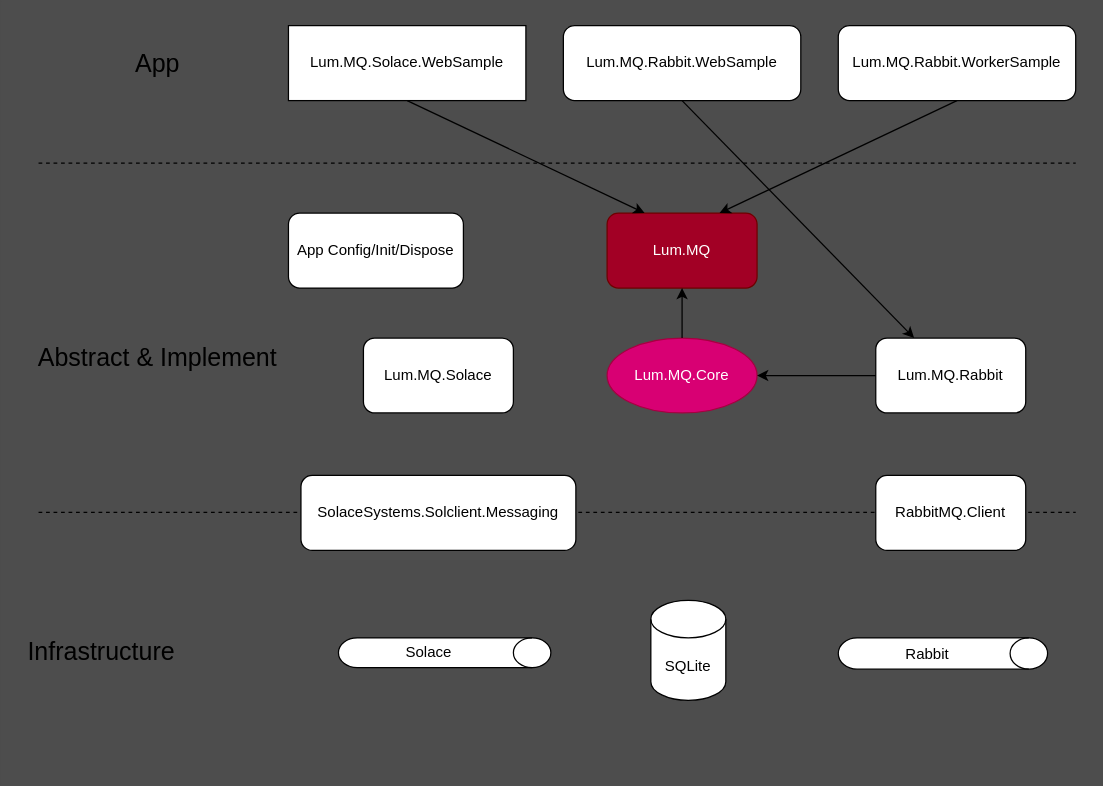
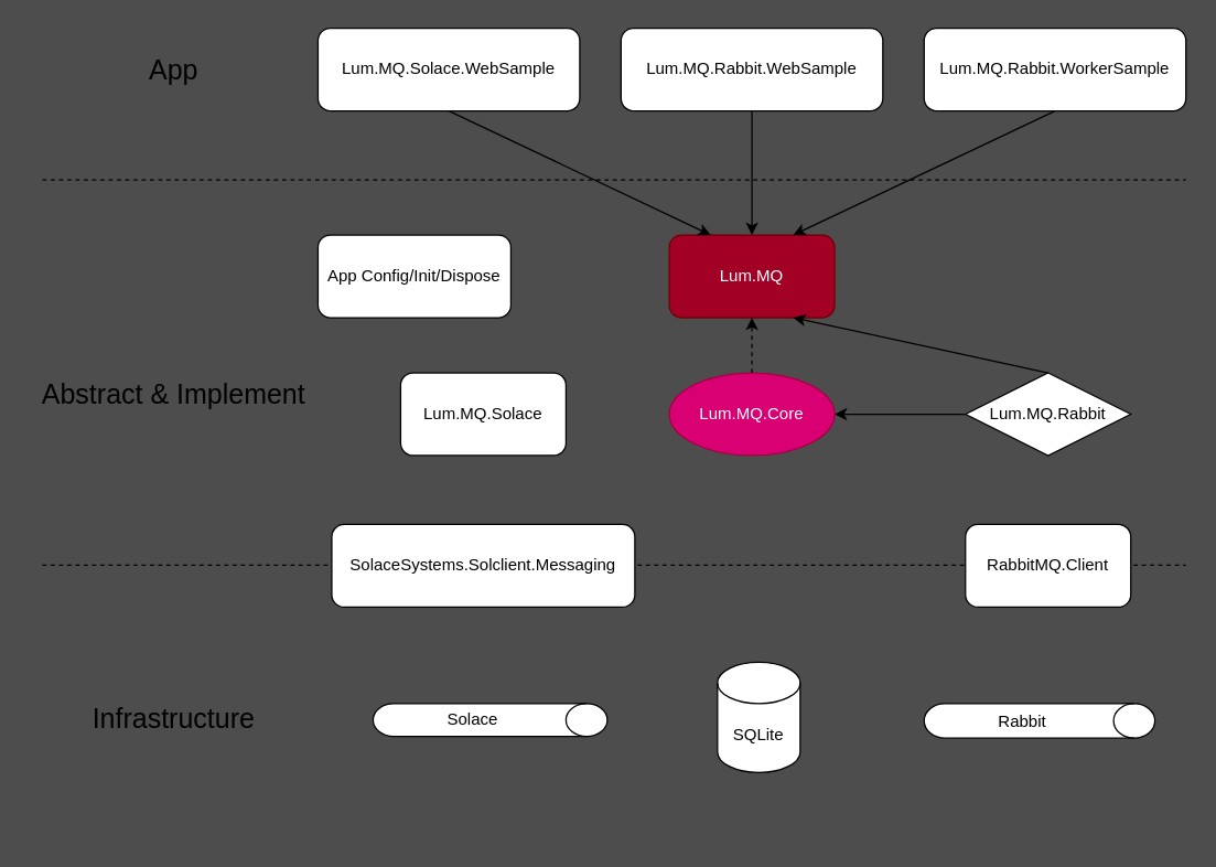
- <mxCell id="6" value="Lum.MQ.Solace.WebSample" style="whiteSpace=wrap;html=1;rounded=0;" parent="1" vertex="1"><mxGeometry x="230" y="20" width="190" height="60" as="geometry" /></mxCell>
+ <mxCell id="6" value="Lum.MQ.Solace.WebSample" style="rounded=1;whiteSpace=wrap;html=1;" parent="1" vertex="1"><mxGeometry x="230" y="20" width="190" height="60" as="geometry" /></mxCell>
- <mxCell id="15" value="" style="endArrow=classic;html=1;exitX=0.5;exitY=1;exitDx=0;exitDy=0;" parent="1" source="7" target="4" edge="1"><mxGeometry width="50" height="50" relative="1" as="geometry"><mxPoint x="335" y="90" as="sourcePoint" /><mxPoint x="525" y="170" as="targetPoint" /></mxGeometry></mxCell>
+ <mxCell id="15" value="" style="endArrow=classic;html=1;entryX=0.5;entryY=0;entryDx=0;entryDy=0;exitX=0.5;exitY=1;exitDx=0;exitDy=0;" parent="1" source="7" target="5" edge="1"><mxGeometry width="50" height="50" relative="1" as="geometry"><mxPoint x="335" y="90" as="sourcePoint" /><mxPoint x="525" y="170" as="targetPoint" /></mxGeometry></mxCell>
- <mxCell id="19" value="" style="endArrow=classic;html=1;entryX=0.5;entryY=1;entryDx=0;entryDy=0;exitX=0.5;exitY=0;exitDx=0;exitDy=0;" parent="1" source="2" target="5" edge="1"><mxGeometry width="50" height="50" relative="1" as="geometry"><mxPoint x="395" y="150" as="sourcePoint" /><mxPoint x="585" y="230" as="targetPoint" /></mxGeometry></mxCell>
+ <mxCell id="19" value="" style="endArrow=classic;html=1;entryX=0.5;entryY=1;entryDx=0;entryDy=0;exitX=0.5;exitY=0;exitDx=0;exitDy=0;dashed=1;" parent="1" source="2" target="5" edge="1"><mxGeometry width="50" height="50" relative="1" as="geometry"><mxPoint x="395" y="150" as="sourcePoint" /><mxPoint x="585" y="230" as="targetPoint" /></mxGeometry></mxCell>
+ <mxCell id="17" value="" style="endArrow=classic;html=1;entryX=0.75;entryY=1;entryDx=0;entryDy=0;exitX=0.5;exitY=0;exitDx=0;exitDy=0;" parent="1" source="4" target="5" edge="1"><mxGeometry width="50" height="50" relative="1" as="geometry"><mxPoint x="365" y="120" as="sourcePoint" /><mxPoint x="555" y="200" as="targetPoint" /></mxGeometry></mxCell>
- <mxCell id="4" value="Lum.MQ.Rabbit" style="rounded=1;whiteSpace=wrap;html=1;" parent="1" vertex="1"><mxGeometry x="700" y="270" width="120" height="60" as="geometry" /></mxCell>
+ <mxCell id="4" value="Lum.MQ.Rabbit" style="rhombus;whiteSpace=wrap;html=1;" parent="1" vertex="1"><mxGeometry x="700" y="270" width="120" height="60" as="geometry" /></mxCell>
- <mxCell id="13" value="Infrastructure" style="text;html=1;align=center;verticalAlign=middle;resizable=0;points=[];autosize=1;strokeColor=none;fillColor=none;fontSize=20;" parent="1" vertex="1"><mxGeometry x="15" y="505" width="130" height="30" as="geometry" /></mxCell>
+ <mxCell id="13" value="Infrastructure" style="text;html=1;align=center;verticalAlign=middle;resizable=0;points=[];autosize=1;strokeColor=none;fillColor=none;fontSize=20;" parent="1" vertex="1"><mxGeometry x="60" y="505" width="130" height="30" as="geometry" /></mxCell>
